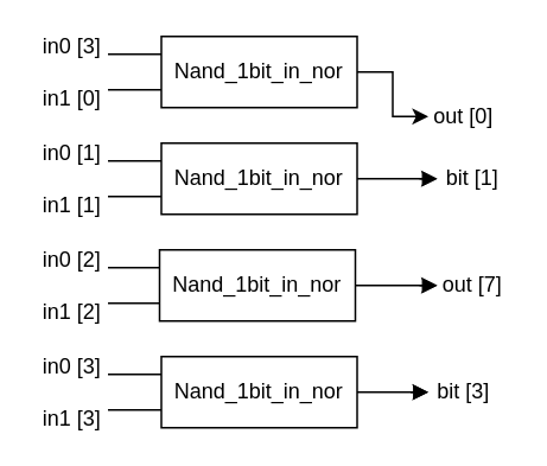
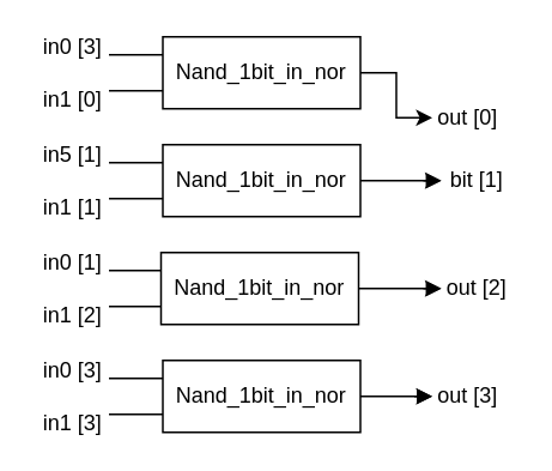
- <mxCell id="14" value="in0 [1]&lt;br style=&quot;font-size: 8px&quot;&gt;&lt;br style=&quot;font-size: 8px&quot;&gt;in1 [1]" style="text;html=1;strokeColor=none;fillColor=none;align=center;verticalAlign=middle;whiteSpace=wrap;rounded=0;" parent="1" vertex="1"><mxGeometry x="20" y="90" width="40" height="20" as="geometry" /></mxCell>
+ <mxCell id="14" value="in5 [1]&lt;br style=&quot;font-size: 8px&quot;&gt;&lt;br style=&quot;font-size: 8px&quot;&gt;in1 [1]" style="text;html=1;strokeColor=none;fillColor=none;align=center;verticalAlign=middle;whiteSpace=wrap;rounded=0;" parent="1" vertex="1"><mxGeometry x="20" y="90" width="40" height="20" as="geometry" /></mxCell>
- <mxCell id="15" value="in0 [2]&lt;br style=&quot;font-size: 8px&quot;&gt;&lt;br style=&quot;font-size: 8px&quot;&gt;in1 [2]" style="text;html=1;strokeColor=none;fillColor=none;align=center;verticalAlign=middle;whiteSpace=wrap;rounded=0;" parent="1" vertex="1"><mxGeometry x="20" y="150" width="40" height="20" as="geometry" /></mxCell>
+ <mxCell id="15" value="in0 [1]&lt;br style=&quot;font-size: 8px&quot;&gt;&lt;br style=&quot;font-size: 8px&quot;&gt;in1 [2]" style="text;html=1;strokeColor=none;fillColor=none;align=center;verticalAlign=middle;whiteSpace=wrap;rounded=0;" parent="1" vertex="1"><mxGeometry x="20" y="150" width="40" height="20" as="geometry" /></mxCell>
- <mxCell id="19" value="out [7]" style="text;html=1;strokeColor=none;fillColor=none;align=center;verticalAlign=middle;whiteSpace=wrap;rounded=0;" parent="1" vertex="1"><mxGeometry x="245" y="150" width="40" height="20" as="geometry" /></mxCell>
+ <mxCell id="19" value="out [2]" style="text;html=1;strokeColor=none;fillColor=none;align=center;verticalAlign=middle;whiteSpace=wrap;rounded=0;" parent="1" vertex="1"><mxGeometry x="245" y="150" width="40" height="20" as="geometry" /></mxCell>
- <mxCell id="20" value="bit [3]" style="text;html=1;strokeColor=none;fillColor=none;align=center;verticalAlign=middle;whiteSpace=wrap;rounded=0;" parent="1" vertex="1"><mxGeometry x="240" y="210" width="40" height="20" as="geometry" /></mxCell>
+ <mxCell id="20" value="out [3]" style="text;html=1;strokeColor=none;fillColor=none;align=center;verticalAlign=middle;whiteSpace=wrap;rounded=0;" parent="1" vertex="1"><mxGeometry x="240" y="210" width="40" height="20" as="geometry" /></mxCell>
